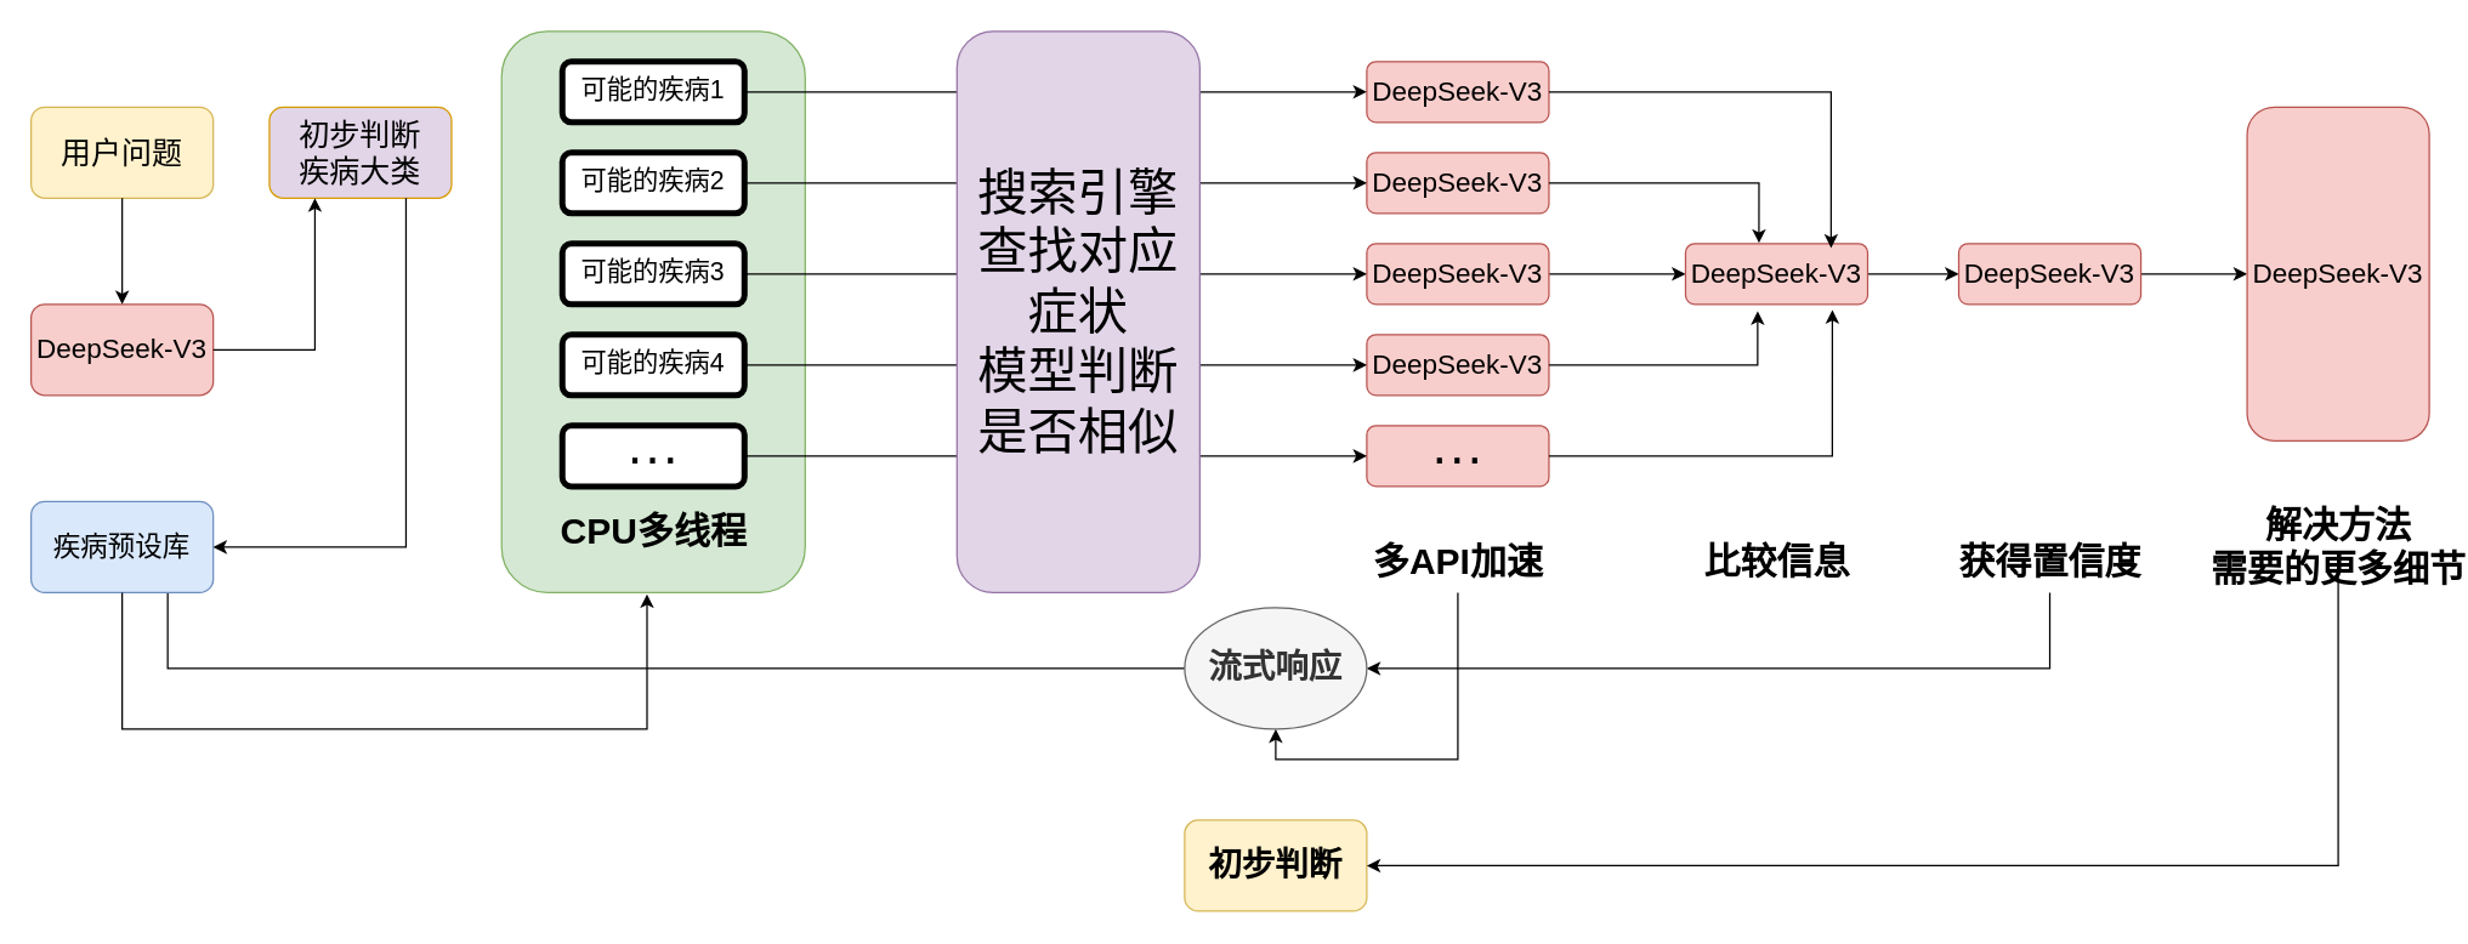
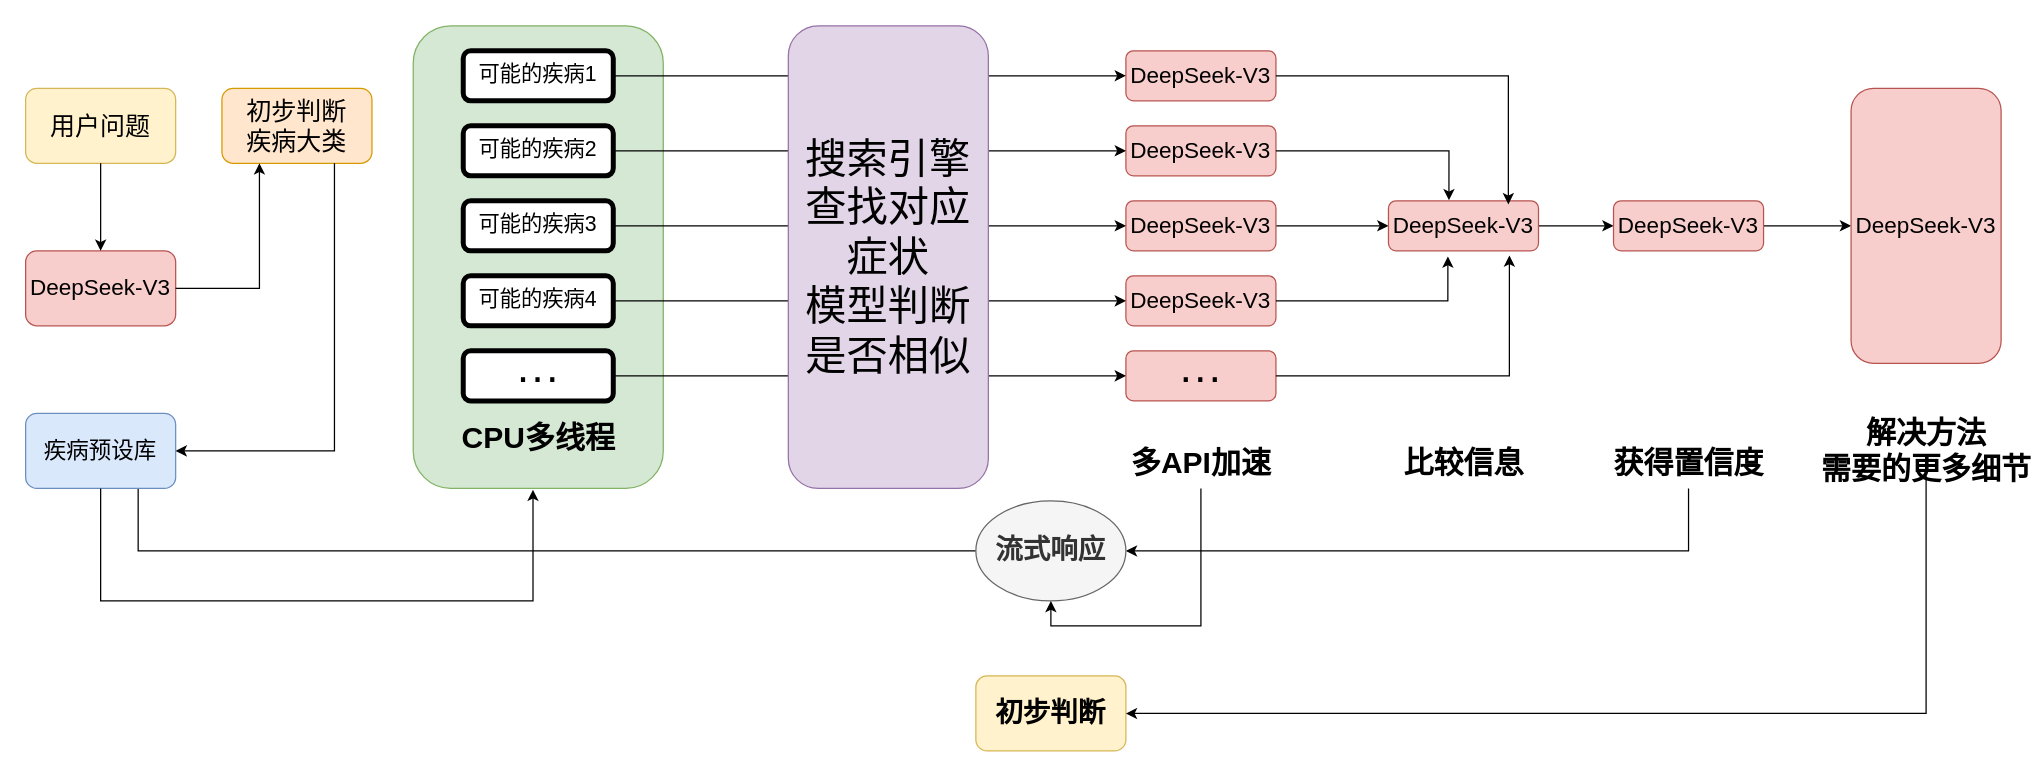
- <mxCell id="6" value="初步判断&lt;div&gt;疾病大类&lt;/div&gt;" style="rounded=1;whiteSpace=wrap;html=1;fontSize=20;fillColor=#e1d5e7;strokeColor=#d79b00;" vertex="1" parent="1"><mxGeometry x="177" y="70" width="120" height="60" as="geometry" /></mxCell>
+ <mxCell id="6" value="初步判断&lt;div&gt;疾病大类&lt;/div&gt;" style="rounded=1;whiteSpace=wrap;html=1;fontSize=20;fillColor=#ffe6cc;strokeColor=#d79b00;" vertex="1" parent="1"><mxGeometry x="177" y="70" width="120" height="60" as="geometry" /></mxCell>
